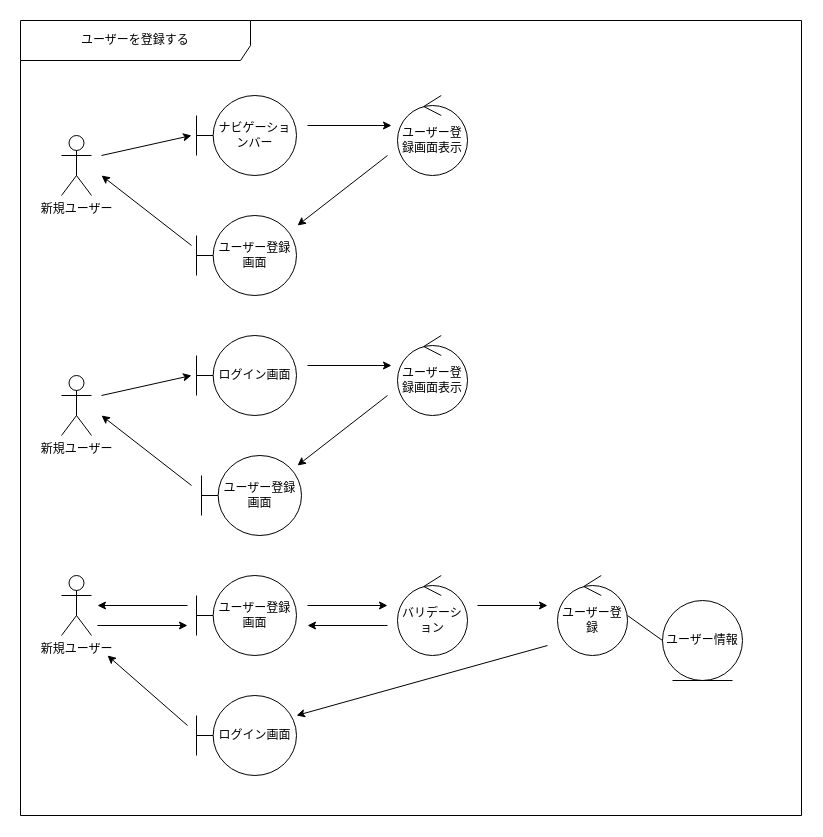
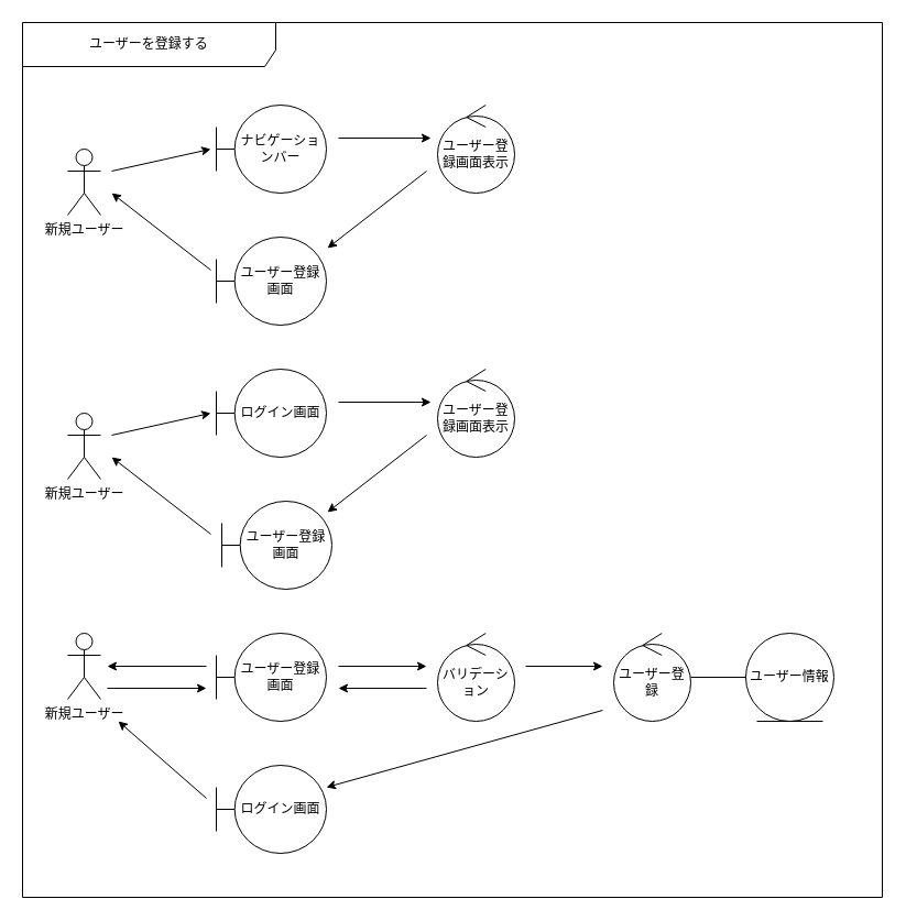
- <mxCell id="21" value="ユーザー情報" style="ellipse;shape=umlEntity;whiteSpace=wrap;html=1;" vertex="1" parent="1"><mxGeometry x="662" y="600" width="80" height="80" as="geometry" /></mxCell>
+ <mxCell id="21" value="ユーザー情報" style="ellipse;shape=umlEntity;whiteSpace=wrap;html=1;" vertex="1" parent="1"><mxGeometry x="677" y="575" width="80" height="80" as="geometry" /></mxCell>
